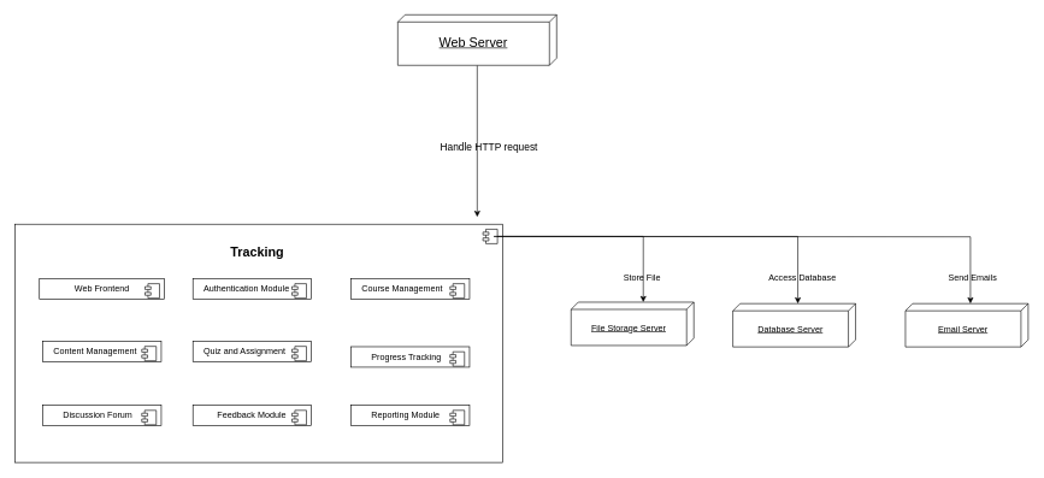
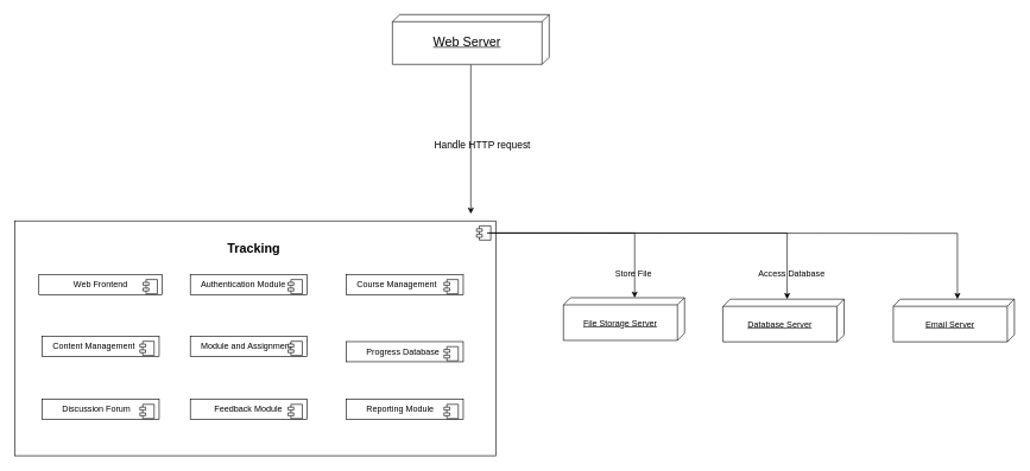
- <mxCell id="33" value="Send Emails" style="text;html=1;align=center;verticalAlign=middle;resizable=0;points=[];autosize=1;strokeColor=none;fillColor=none;" parent="1" vertex="1"><mxGeometry x="1301" y="368.86" width="90" height="30" as="geometry" /></mxCell>
- <mxCell id="23" value="Quiz and Assignment&lt;span style=&quot;white-space: pre;&quot;&gt;&#09;&lt;/span&gt;" style="html=1;dropTarget=0;whiteSpace=wrap;" parent="6" vertex="1"><mxGeometry x="246.284" y="162.171" width="164.189" height="28.286" as="geometry" /></mxCell>
+ <mxCell id="23" value="Module and Assignment&lt;span style=&quot;white-space: pre;&quot;&gt;&#09;&lt;/span&gt;" style="html=1;dropTarget=0;whiteSpace=wrap;" parent="6" vertex="1"><mxGeometry x="246.284" y="162.171" width="164.189" height="28.286" as="geometry" /></mxCell>
- <mxCell id="21" value="Progress Tracking&lt;span style=&quot;white-space: pre;&quot;&gt;&#09;&lt;/span&gt;" style="html=1;dropTarget=0;whiteSpace=wrap;" parent="6" vertex="1"><mxGeometry x="465.203" y="169.714" width="164.189" height="28.286" as="geometry" /></mxCell>
+ <mxCell id="21" value="Progress Database&lt;span style=&quot;white-space: pre;&quot;&gt;&#09;&lt;/span&gt;" style="html=1;dropTarget=0;whiteSpace=wrap;" parent="6" vertex="1"><mxGeometry x="465.203" y="169.714" width="164.189" height="28.286" as="geometry" /></mxCell>
